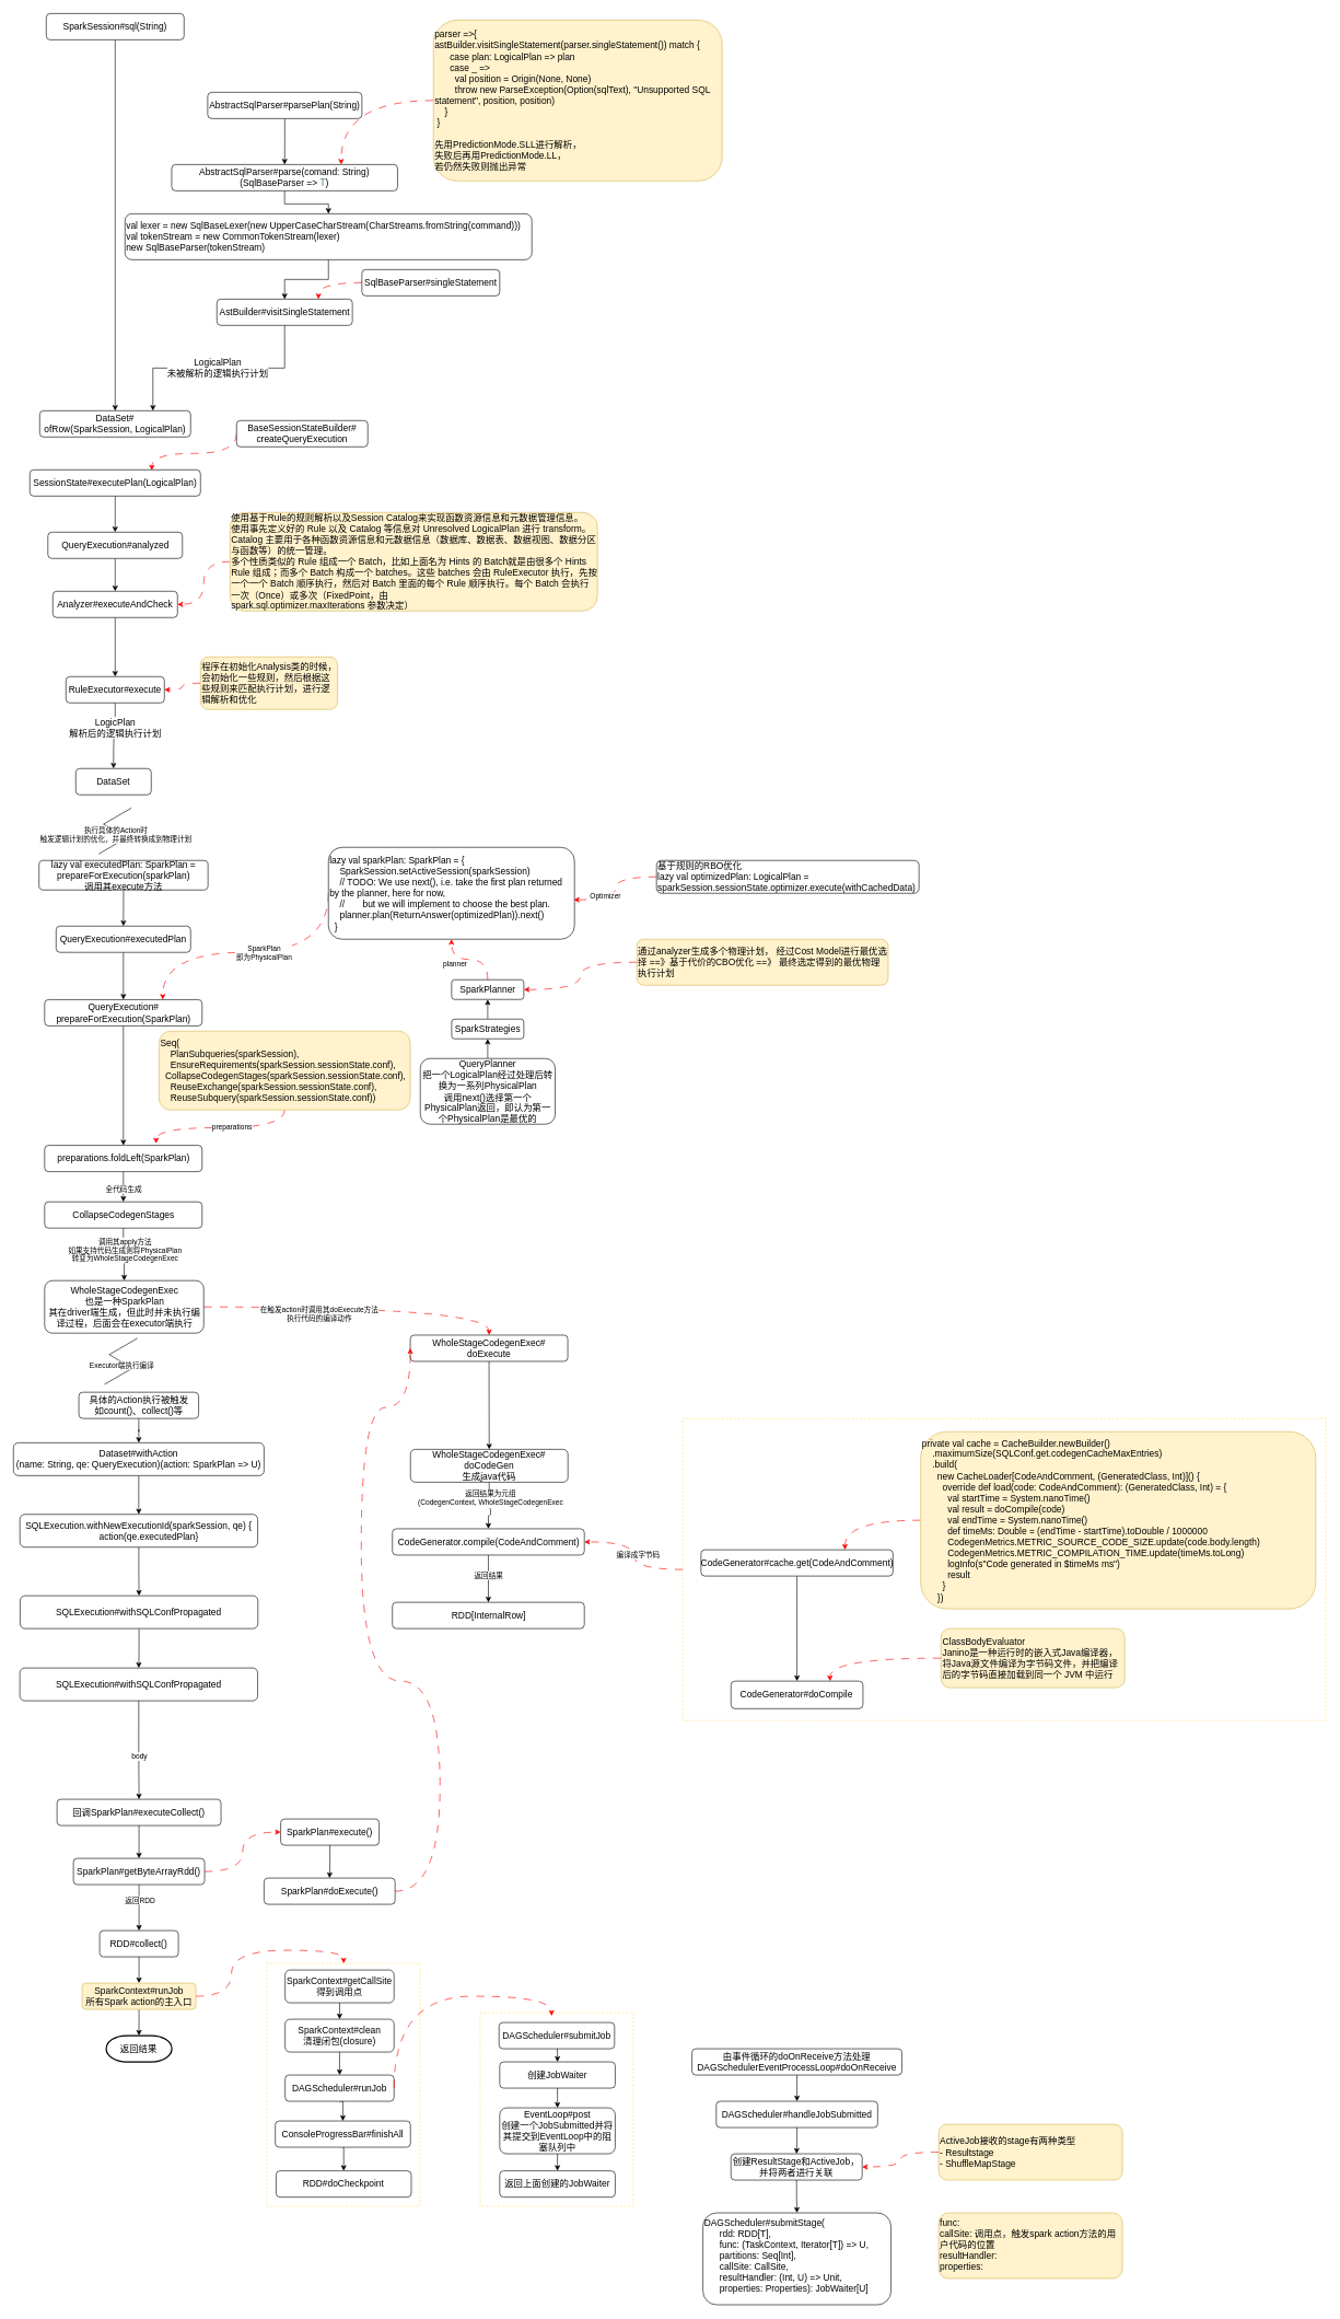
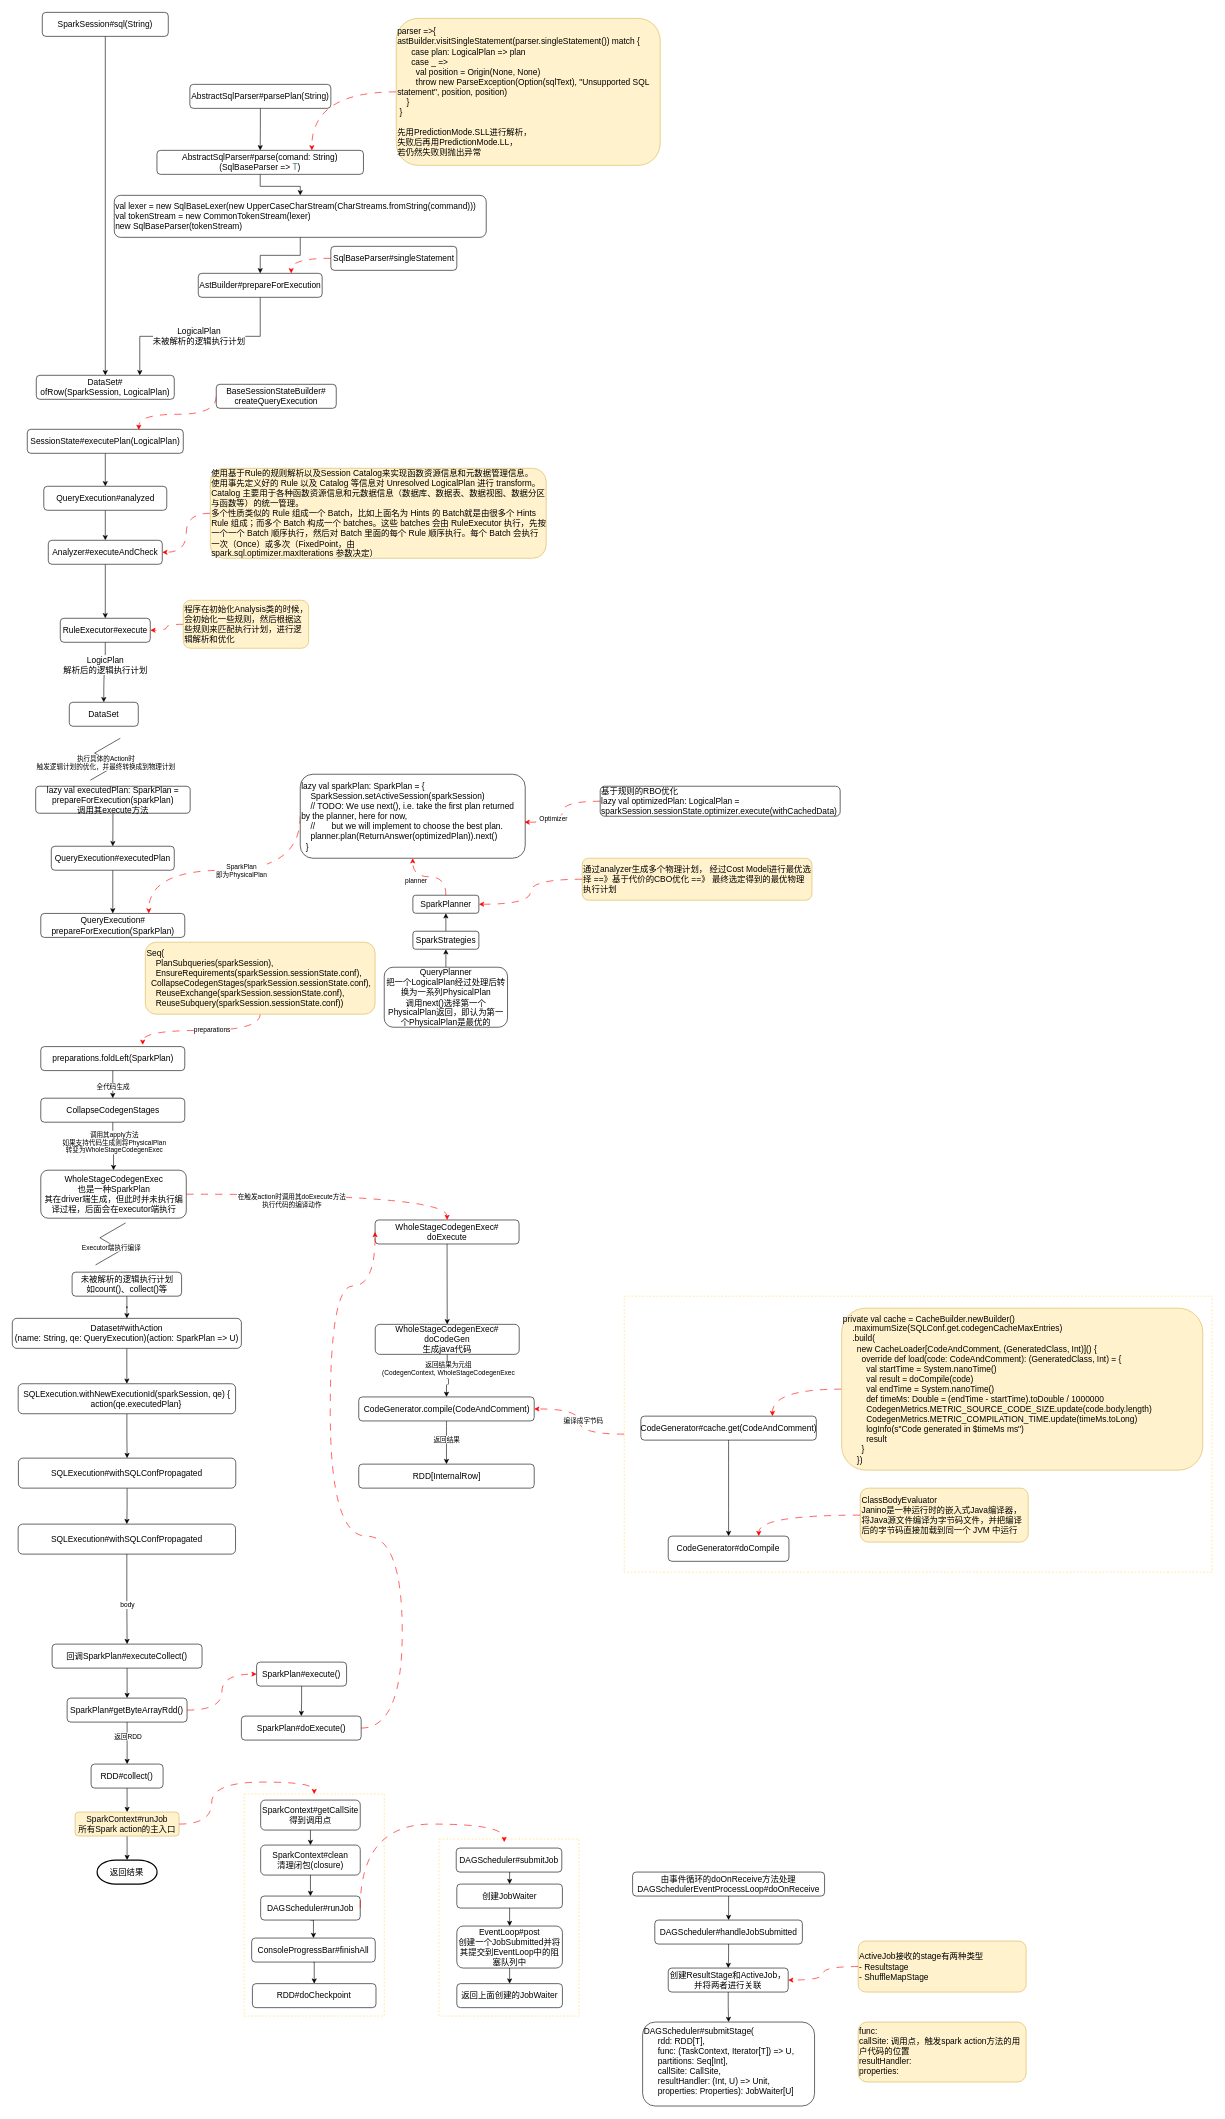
- <mxCell id="12" value="AstBuilder#visitSingleStatement" style="whiteSpace=wrap;html=1;fontSize=14;rounded=1;" parent="1" vertex="1"><mxGeometry x="330" y="455" width="206.5" height="40" as="geometry" /></mxCell>
+ <mxCell id="12" value="AstBuilder#prepareForExecution" style="whiteSpace=wrap;html=1;fontSize=14;rounded=1;" parent="1" vertex="1"><mxGeometry x="330" y="455" width="206.5" height="40" as="geometry" /></mxCell>
- <mxCell id="44" style="edgeStyle=orthogonalEdgeStyle;rounded=0;orthogonalLoop=1;jettySize=auto;html=1;exitX=0.5;exitY=1;exitDx=0;exitDy=0;entryX=0.5;entryY=0;entryDx=0;entryDy=0;strokeColor=#000000;" parent="1" source="45" target="58" edge="1"><mxGeometry relative="1" as="geometry" /></mxCell>
- <mxCell id="86" value="具体的Action执行被触发&lt;br&gt;如count()、collect()等" style="whiteSpace=wrap;html=1;fontSize=14;rounded=1;" parent="1" vertex="1"><mxGeometry x="119.68" y="2120" width="182.5" height="40" as="geometry" /></mxCell>
+ <mxCell id="86" value="未被解析的逻辑执行计划&lt;br&gt;如count()、collect()等" style="whiteSpace=wrap;html=1;fontSize=14;rounded=1;" parent="1" vertex="1"><mxGeometry x="119.68" y="2120" width="182.5" height="40" as="geometry" /></mxCell>
